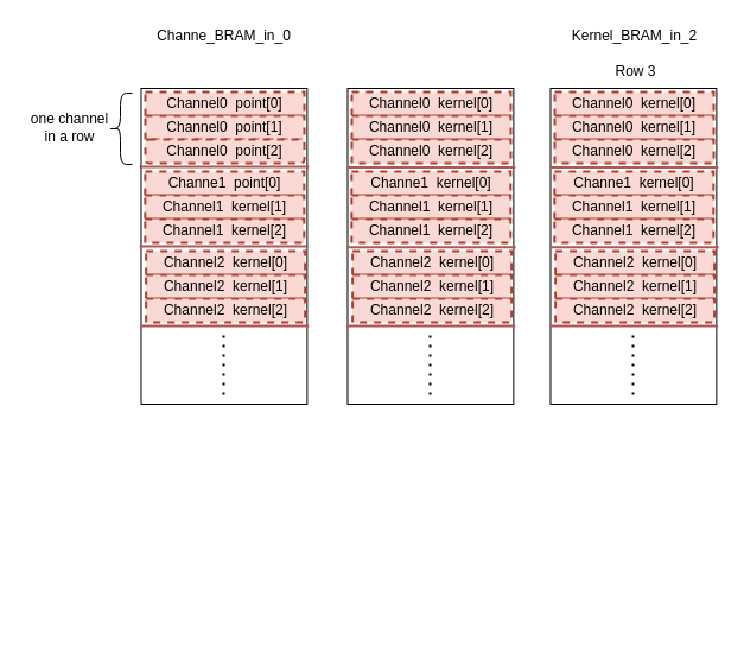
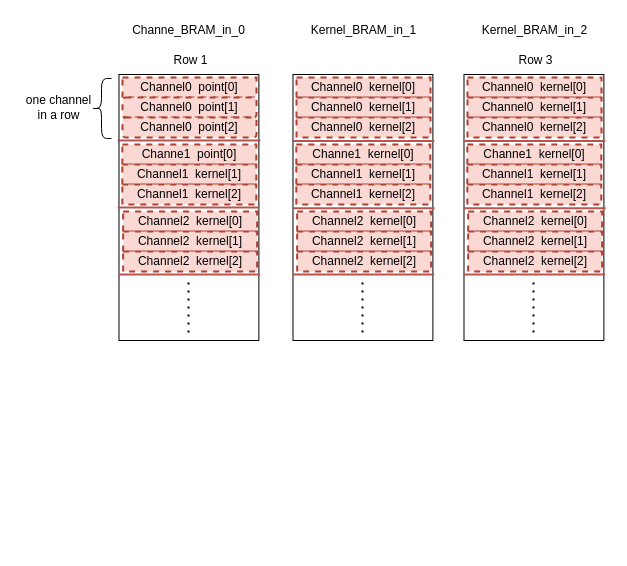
+ <mxCell id="65" value="Kernel_BRAM_in_1" style="text;html=1;align=center;verticalAlign=middle;resizable=0;points=[];autosize=1;strokeColor=none;" parent="1" vertex="1"><mxGeometry x="302.82" y="20" width="120" height="20" as="geometry" /></mxCell>
+ <mxCell id="24" value="Row 1" style="text;html=1;align=center;verticalAlign=middle;resizable=0;points=[];autosize=1;strokeColor=none;" parent="1" vertex="1"><mxGeometry x="167.64" y="51" width="44" height="18" as="geometry" /></mxCell>
- <mxCell id="8" value="Channel0&amp;nbsp; point[1]" style="rounded=0;whiteSpace=wrap;html=1;dashed=1;strokeColor=#ae4132;strokeWidth=2;fillColor=#fad9d5;" parent="6" vertex="1"><mxGeometry y="20" width="134" height="20" as="geometry" /></mxCell>
+ <mxCell id="8" value="Channel0&amp;nbsp; point[1]" style="whiteSpace=wrap;html=1;dashed=1;strokeColor=#ae4132;strokeWidth=2;fillColor=#fad9d5;rounded=1;" parent="6" vertex="1"><mxGeometry y="20" width="134" height="20" as="geometry" /></mxCell>
